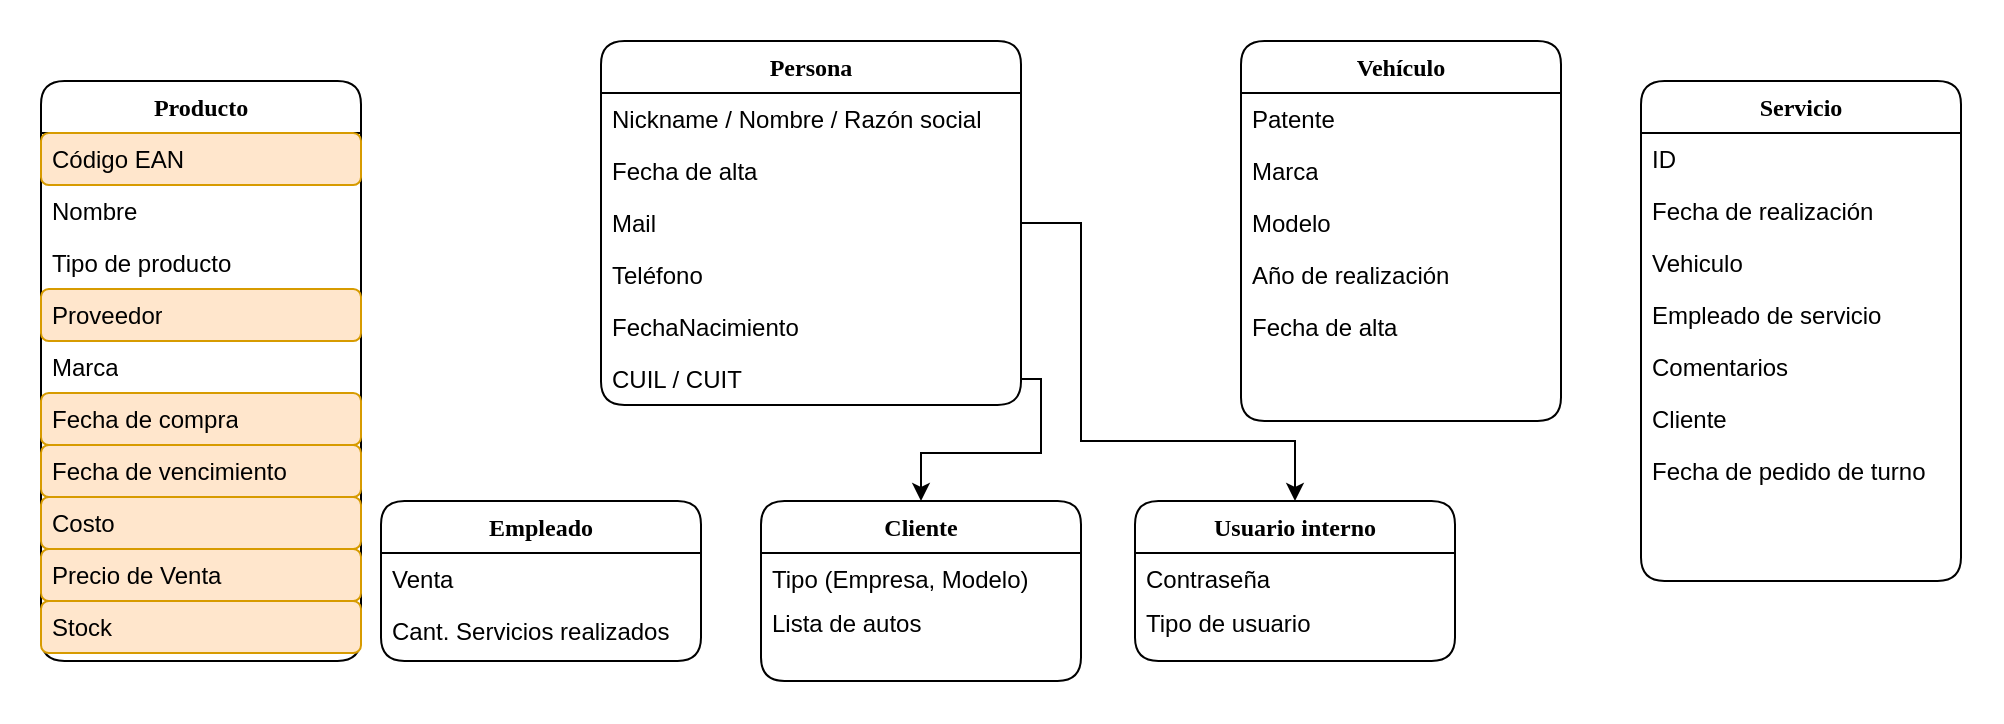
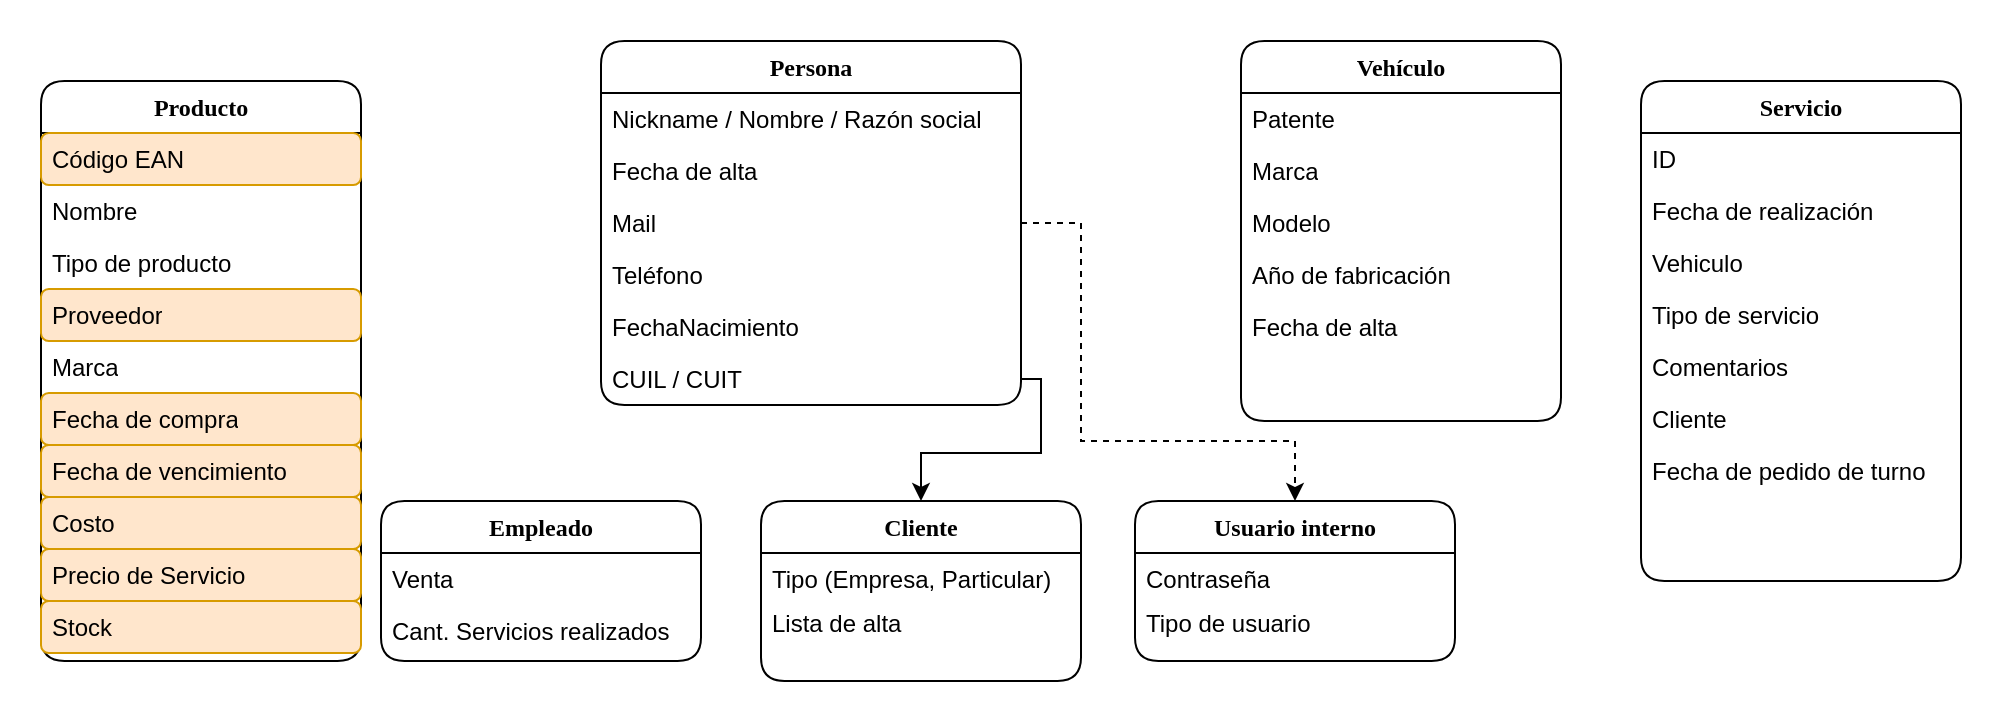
- <mxCell id="17" value="Año de realización" style="text;html=1;strokeColor=none;fillColor=none;align=left;verticalAlign=top;spacingLeft=4;spacingRight=4;whiteSpace=wrap;overflow=hidden;rotatable=0;points=[[0,0.5],[1,0.5]];portConstraint=eastwest;rounded=1;" parent="13" vertex="1"><mxGeometry y="104" width="160" height="26" as="geometry" /></mxCell>
+ <mxCell id="17" value="Año de fabricación" style="text;html=1;strokeColor=none;fillColor=none;align=left;verticalAlign=top;spacingLeft=4;spacingRight=4;whiteSpace=wrap;overflow=hidden;rotatable=0;points=[[0,0.5],[1,0.5]];portConstraint=eastwest;rounded=1;" parent="13" vertex="1"><mxGeometry y="104" width="160" height="26" as="geometry" /></mxCell>
- <mxCell id="26" value="Empleado de servicio" style="text;html=1;strokeColor=none;fillColor=none;align=left;verticalAlign=top;spacingLeft=4;spacingRight=4;whiteSpace=wrap;overflow=hidden;rotatable=0;points=[[0,0.5],[1,0.5]];portConstraint=eastwest;rounded=1;" parent="22" vertex="1"><mxGeometry y="104" width="160" height="26" as="geometry" /></mxCell>
+ <mxCell id="26" value="Tipo de servicio" style="text;html=1;strokeColor=none;fillColor=none;align=left;verticalAlign=top;spacingLeft=4;spacingRight=4;whiteSpace=wrap;overflow=hidden;rotatable=0;points=[[0,0.5],[1,0.5]];portConstraint=eastwest;rounded=1;" parent="22" vertex="1"><mxGeometry y="104" width="160" height="26" as="geometry" /></mxCell>
- <mxCell id="40" style="edgeStyle=orthogonalEdgeStyle;rounded=0;orthogonalLoop=1;jettySize=auto;html=1;exitX=1;exitY=0.5;exitDx=0;exitDy=0;entryX=0.5;entryY=0;entryDx=0;entryDy=0;" parent="1" source="33" target="19" edge="1"><mxGeometry relative="1" as="geometry"><Array as="points"><mxPoint x="540" y="111" /><mxPoint x="540" y="220" /><mxPoint x="647" y="220" /></Array></mxGeometry></mxCell>
+ <mxCell id="40" style="edgeStyle=orthogonalEdgeStyle;rounded=0;orthogonalLoop=1;jettySize=auto;html=1;exitX=1;exitY=0.5;exitDx=0;exitDy=0;entryX=0.5;entryY=0;entryDx=0;entryDy=0;dashed=1;" parent="1" source="33" target="19" edge="1"><mxGeometry relative="1" as="geometry"><Array as="points"><mxPoint x="540" y="111" /><mxPoint x="540" y="220" /><mxPoint x="647" y="220" /></Array></mxGeometry></mxCell>
- <mxCell id="11" value="&lt;div&gt;Precio de Venta&lt;/div&gt;" style="text;html=1;strokeColor=#d79b00;fillColor=#ffe6cc;align=left;verticalAlign=top;spacingLeft=4;spacingRight=4;whiteSpace=wrap;overflow=hidden;rotatable=0;points=[[0,0.5],[1,0.5]];portConstraint=eastwest;rounded=1;" parent="2" vertex="1"><mxGeometry y="234" width="160" height="26" as="geometry" /></mxCell>
+ <mxCell id="11" value="&lt;div&gt;Precio de Servicio&lt;/div&gt;" style="text;html=1;strokeColor=#d79b00;fillColor=#ffe6cc;align=left;verticalAlign=top;spacingLeft=4;spacingRight=4;whiteSpace=wrap;overflow=hidden;rotatable=0;points=[[0,0.5],[1,0.5]];portConstraint=eastwest;rounded=1;" parent="2" vertex="1"><mxGeometry y="234" width="160" height="26" as="geometry" /></mxCell>
- <mxCell id="42" value="Tipo (Empresa, Modelo)" style="text;html=1;strokeColor=none;fillColor=none;align=left;verticalAlign=top;spacingLeft=4;spacingRight=4;whiteSpace=wrap;overflow=hidden;rotatable=0;points=[[0,0.5],[1,0.5]];portConstraint=eastwest;rounded=1;" parent="41" vertex="1"><mxGeometry y="26" width="160" height="22" as="geometry" /></mxCell>
+ <mxCell id="42" value="Tipo (Empresa, Particular)" style="text;html=1;strokeColor=none;fillColor=none;align=left;verticalAlign=top;spacingLeft=4;spacingRight=4;whiteSpace=wrap;overflow=hidden;rotatable=0;points=[[0,0.5],[1,0.5]];portConstraint=eastwest;rounded=1;" parent="41" vertex="1"><mxGeometry y="26" width="160" height="22" as="geometry" /></mxCell>
- <mxCell id="43" value="&lt;div&gt;Lista de autos&lt;/div&gt;" style="text;html=1;strokeColor=none;fillColor=none;align=left;verticalAlign=top;spacingLeft=4;spacingRight=4;whiteSpace=wrap;overflow=hidden;rotatable=0;points=[[0,0.5],[1,0.5]];portConstraint=eastwest;rounded=1;" parent="41" vertex="1"><mxGeometry y="48" width="160" height="22" as="geometry" /></mxCell>
+ <mxCell id="43" value="&lt;div&gt;Lista de alta&lt;/div&gt;" style="text;html=1;strokeColor=none;fillColor=none;align=left;verticalAlign=top;spacingLeft=4;spacingRight=4;whiteSpace=wrap;overflow=hidden;rotatable=0;points=[[0,0.5],[1,0.5]];portConstraint=eastwest;rounded=1;" parent="41" vertex="1"><mxGeometry y="48" width="160" height="22" as="geometry" /></mxCell>
